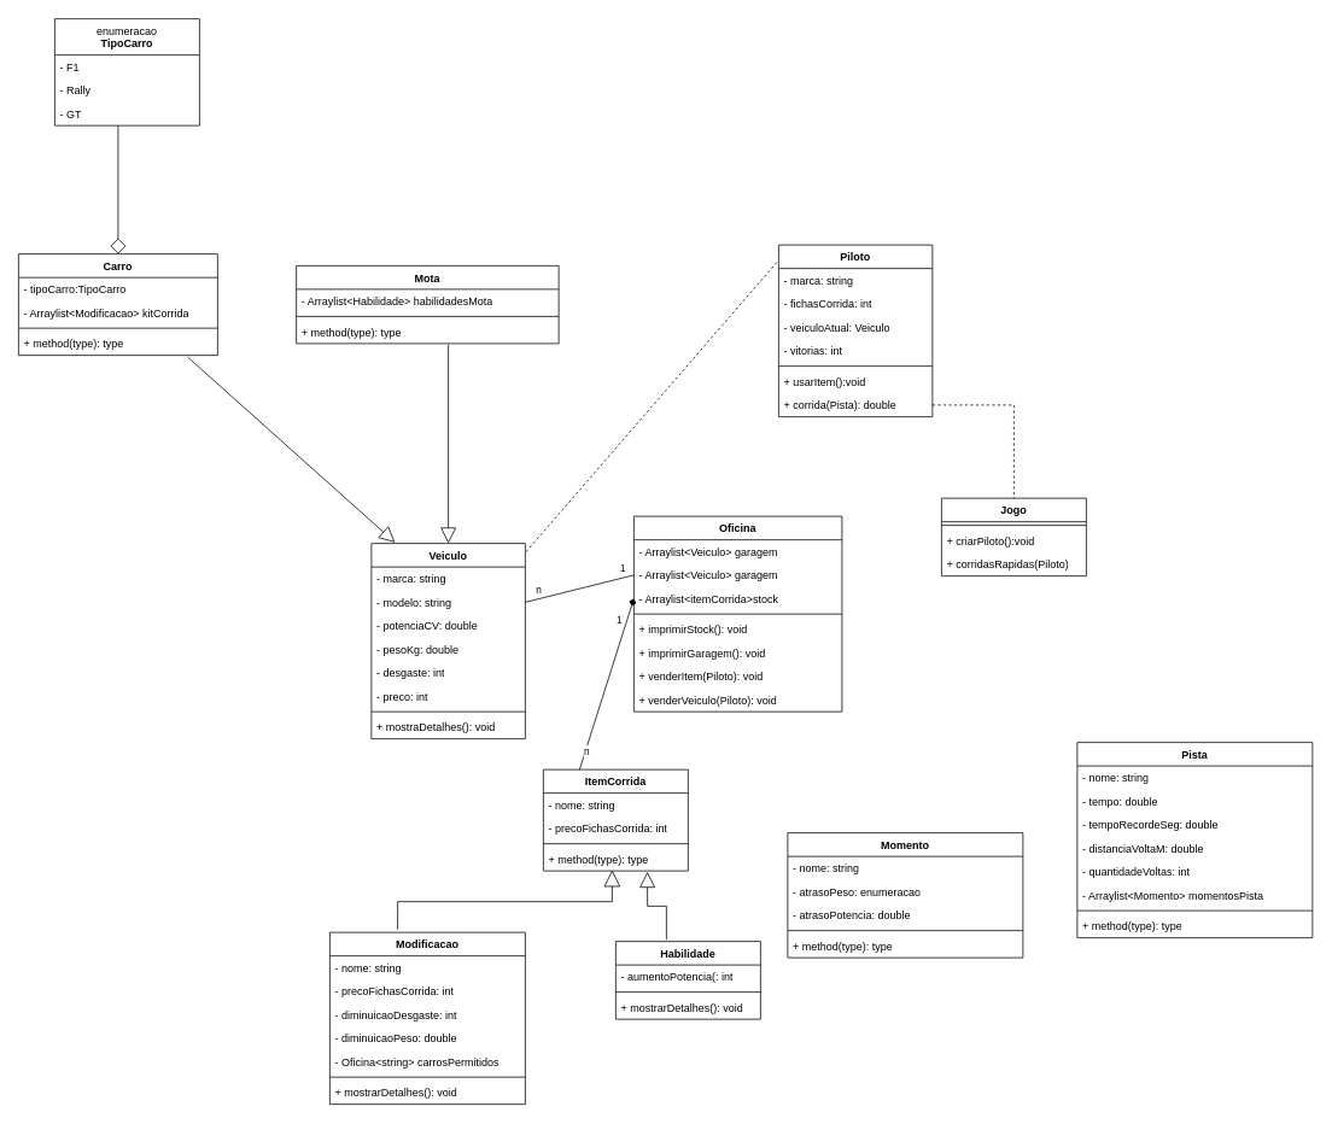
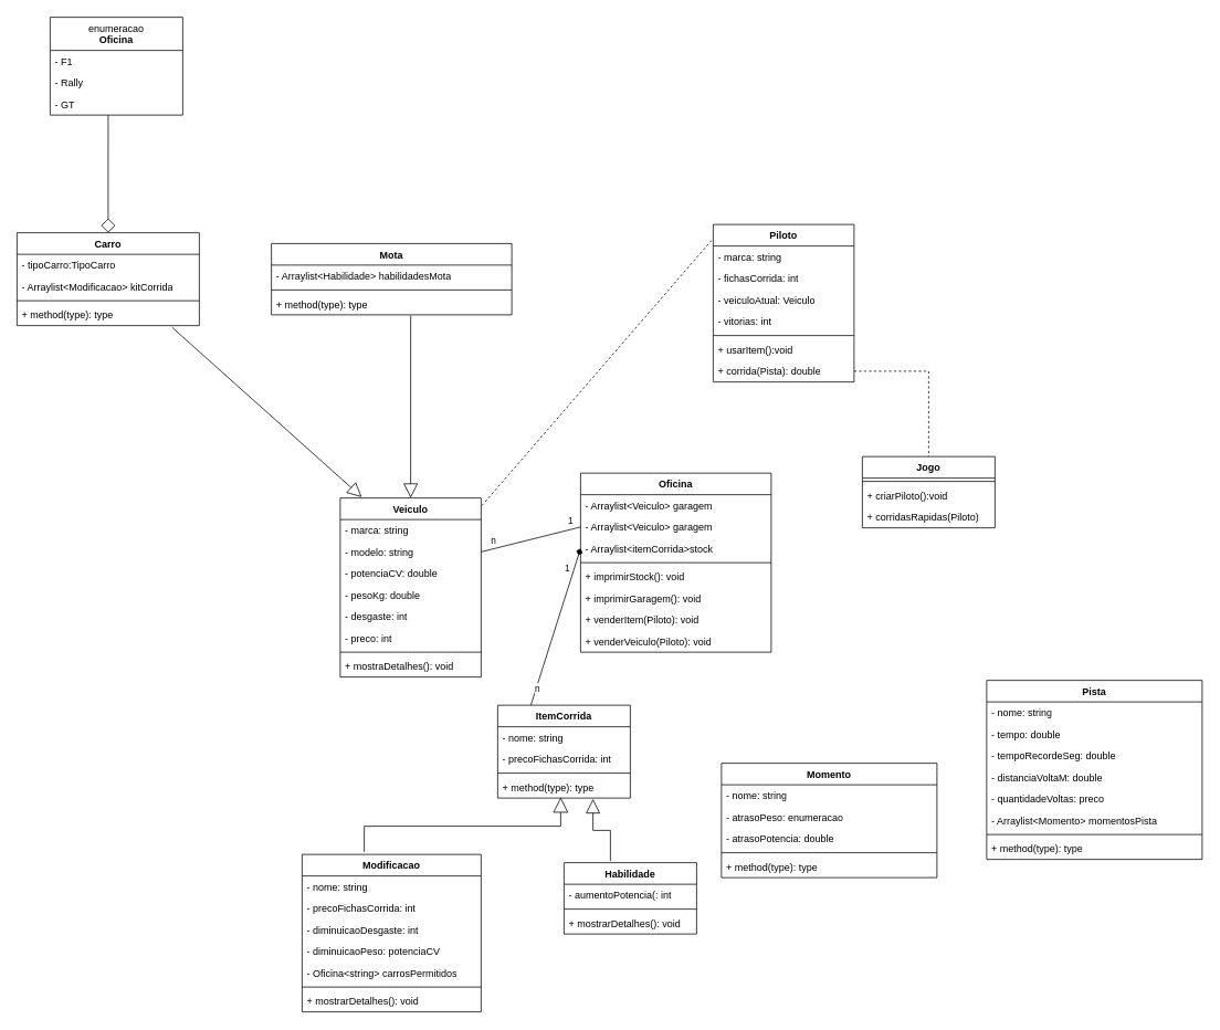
- <mxCell id="20" value="&lt;span style=&quot;font-weight: normal;&quot;&gt;enumeracao&lt;/span&gt;&lt;br&gt;TipoCarro" style="swimlane;fontStyle=1;align=center;verticalAlign=top;childLayout=stackLayout;horizontal=1;startSize=40;horizontalStack=0;resizeParent=1;resizeParentMax=0;resizeLast=0;collapsible=1;marginBottom=0;whiteSpace=wrap;html=1;" vertex="1" parent="1"><mxGeometry x="60" y="20" width="160" height="118" as="geometry" /></mxCell>
+ <mxCell id="20" value="&lt;span style=&quot;font-weight: normal;&quot;&gt;enumeracao&lt;/span&gt;&lt;br&gt;Oficina" style="swimlane;fontStyle=1;align=center;verticalAlign=top;childLayout=stackLayout;horizontal=1;startSize=40;horizontalStack=0;resizeParent=1;resizeParentMax=0;resizeLast=0;collapsible=1;marginBottom=0;whiteSpace=wrap;html=1;" vertex="1" parent="1"><mxGeometry x="60" y="20" width="160" height="118" as="geometry" /></mxCell>
- <mxCell id="60" value="- quantidadeVoltas: int" style="text;strokeColor=none;fillColor=none;align=left;verticalAlign=top;spacingLeft=4;spacingRight=4;overflow=hidden;rotatable=0;points=[[0,0.5],[1,0.5]];portConstraint=eastwest;whiteSpace=wrap;html=1;" vertex="1" parent="55"><mxGeometry y="130" width="260" height="26" as="geometry" /></mxCell>
+ <mxCell id="60" value="- quantidadeVoltas: preco" style="text;strokeColor=none;fillColor=none;align=left;verticalAlign=top;spacingLeft=4;spacingRight=4;overflow=hidden;rotatable=0;points=[[0,0.5],[1,0.5]];portConstraint=eastwest;whiteSpace=wrap;html=1;" vertex="1" parent="55"><mxGeometry y="130" width="260" height="26" as="geometry" /></mxCell>
- <mxCell id="33" value="- diminuicaoPeso: double" style="text;strokeColor=none;fillColor=none;align=left;verticalAlign=top;spacingLeft=4;spacingRight=4;overflow=hidden;rotatable=0;points=[[0,0.5],[1,0.5]];portConstraint=eastwest;whiteSpace=wrap;html=1;" vertex="1" parent="29"><mxGeometry y="104" width="216" height="26" as="geometry" /></mxCell>
+ <mxCell id="33" value="- diminuicaoPeso: potenciaCV" style="text;strokeColor=none;fillColor=none;align=left;verticalAlign=top;spacingLeft=4;spacingRight=4;overflow=hidden;rotatable=0;points=[[0,0.5],[1,0.5]];portConstraint=eastwest;whiteSpace=wrap;html=1;" vertex="1" parent="29"><mxGeometry y="104" width="216" height="26" as="geometry" /></mxCell>
